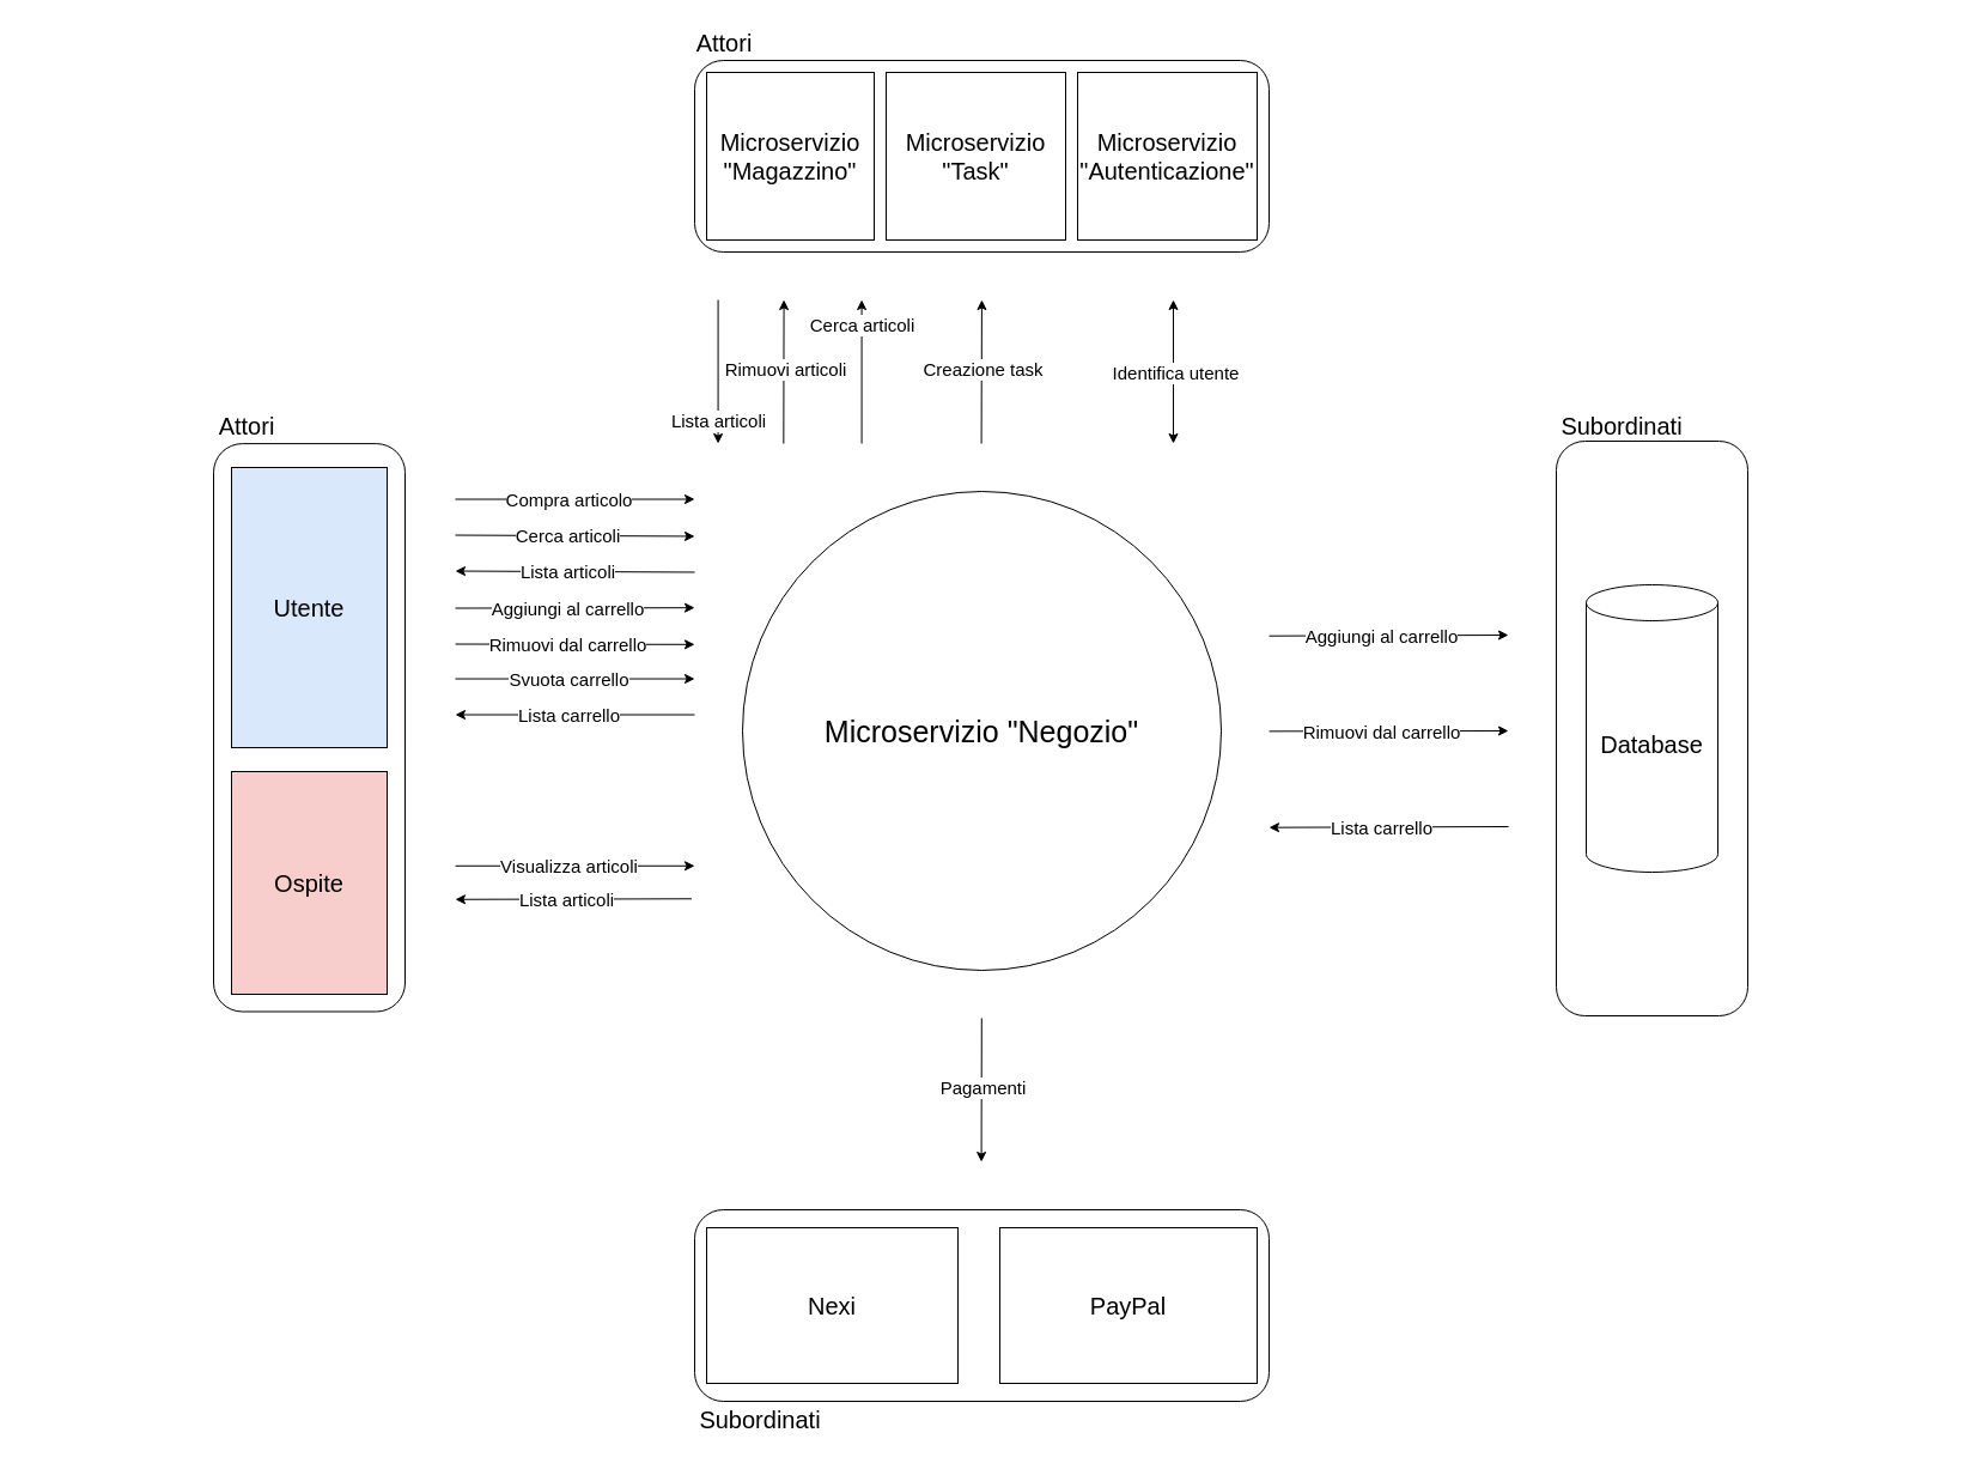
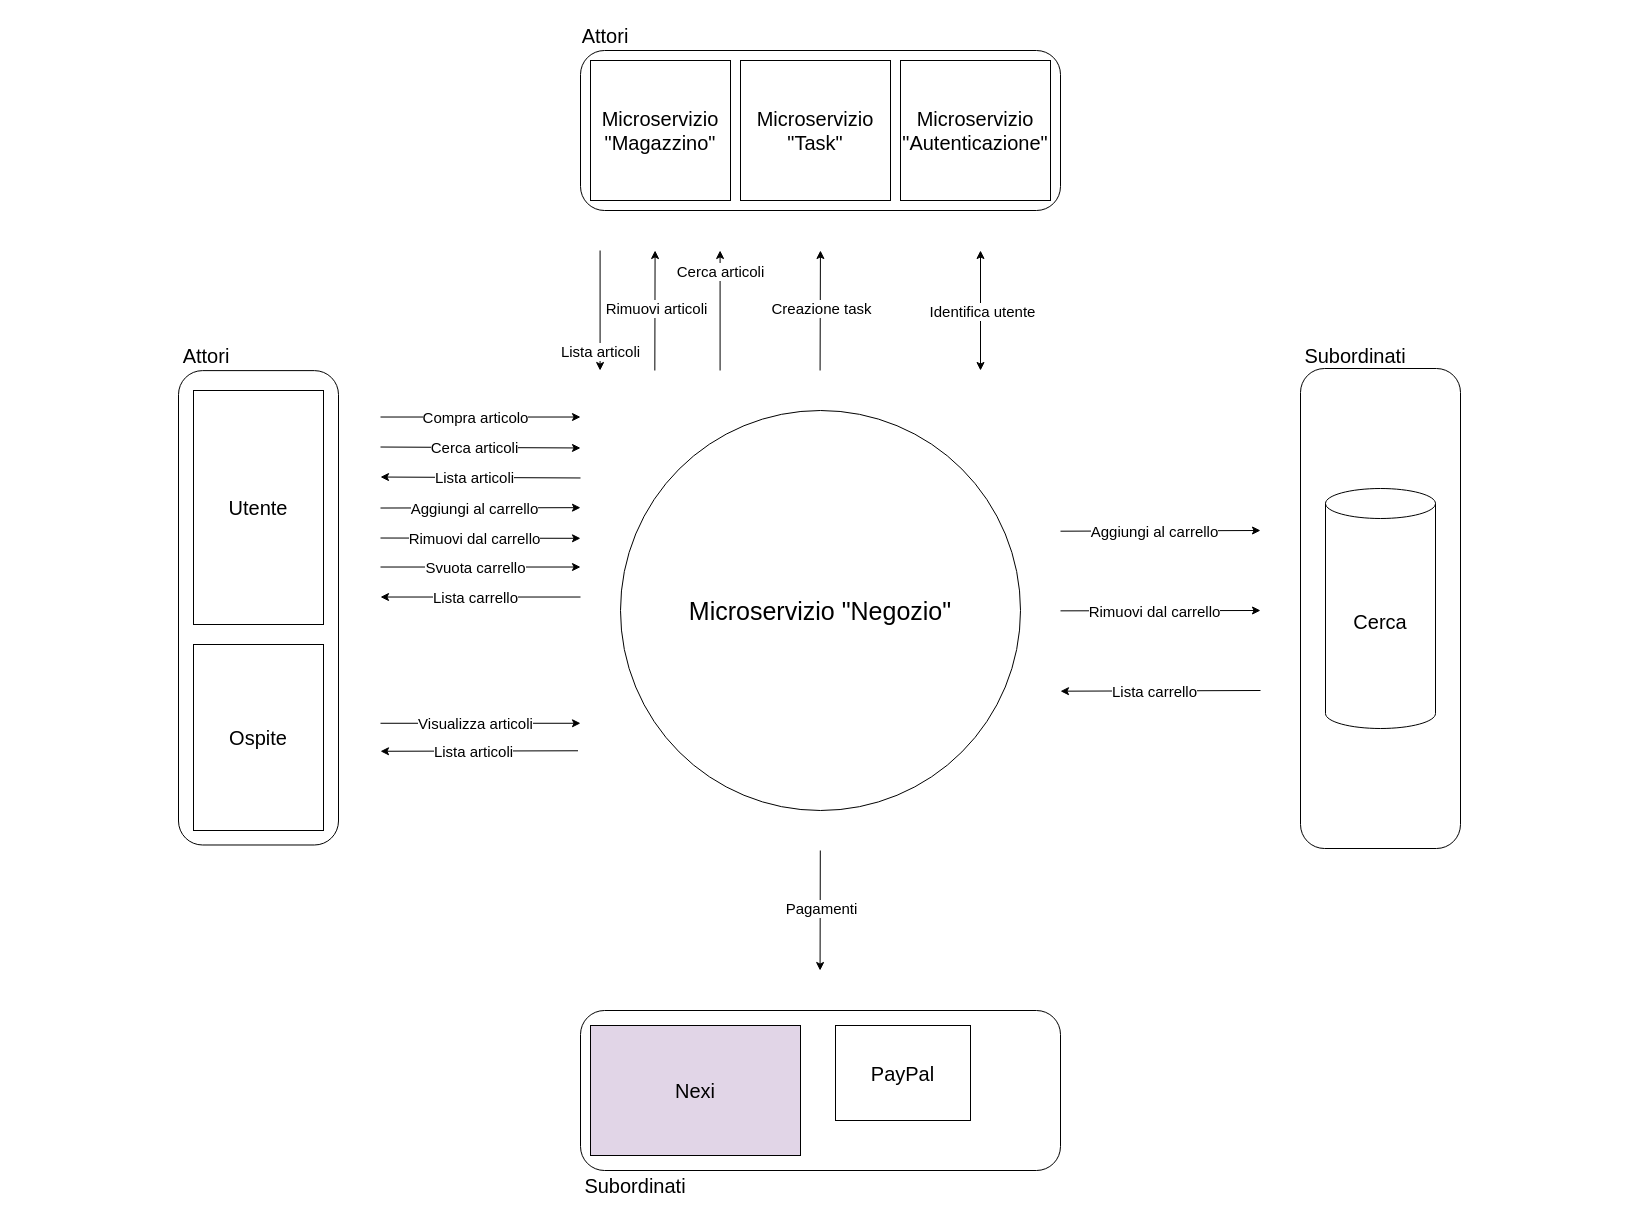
- <mxCell id="7" value="&lt;font style=&quot;font-size: 20px;&quot;&gt;Utente&lt;/font&gt;" style="rounded=0;whiteSpace=wrap;html=1;fillColor=#dae8fc;" parent="1" vertex="1"><mxGeometry x="193" y="390" width="130" height="234" as="geometry" /></mxCell>
+ <mxCell id="7" value="&lt;font style=&quot;font-size: 20px;&quot;&gt;Utente&lt;/font&gt;" style="rounded=0;whiteSpace=wrap;html=1;" parent="1" vertex="1"><mxGeometry x="193" y="390" width="130" height="234" as="geometry" /></mxCell>
- <mxCell id="27" value="&lt;font style=&quot;font-size: 20px;&quot;&gt;Database&lt;/font&gt;" style="shape=cylinder3;whiteSpace=wrap;html=1;boundedLbl=1;backgroundOutline=1;size=15;" parent="1" vertex="1"><mxGeometry x="1325" y="488" width="110" height="240" as="geometry" /></mxCell>
+ <mxCell id="27" value="&lt;font style=&quot;font-size: 20px;&quot;&gt;Cerca&lt;/font&gt;" style="shape=cylinder3;whiteSpace=wrap;html=1;boundedLbl=1;backgroundOutline=1;size=15;" parent="1" vertex="1"><mxGeometry x="1325" y="488" width="110" height="240" as="geometry" /></mxCell>
- <mxCell id="21" value="&lt;font style=&quot;font-size: 20px;&quot;&gt;Ospite&lt;br&gt;&lt;/font&gt;" style="rounded=0;whiteSpace=wrap;html=1;fillColor=#f8cecc;" parent="1" vertex="1"><mxGeometry x="193" y="644" width="130" height="186" as="geometry" /></mxCell>
+ <mxCell id="21" value="&lt;font style=&quot;font-size: 20px;&quot;&gt;Ospite&lt;br&gt;&lt;/font&gt;" style="rounded=0;whiteSpace=wrap;html=1;" parent="1" vertex="1"><mxGeometry x="193" y="644" width="130" height="186" as="geometry" /></mxCell>
- <mxCell id="16" value="&lt;font style=&quot;font-size: 20px;&quot;&gt;Nexi&lt;/font&gt;" style="rounded=0;whiteSpace=wrap;html=1;" parent="1" vertex="1"><mxGeometry x="590" y="1025" width="210" height="130" as="geometry" /></mxCell>
+ <mxCell id="16" value="&lt;font style=&quot;font-size: 20px;&quot;&gt;Nexi&lt;/font&gt;" style="rounded=0;whiteSpace=wrap;html=1;fillColor=#e1d5e7;" parent="1" vertex="1"><mxGeometry x="590" y="1025" width="210" height="130" as="geometry" /></mxCell>
- <mxCell id="34" value="&lt;font style=&quot;font-size: 20px;&quot;&gt;PayPal&lt;/font&gt;" style="rounded=0;whiteSpace=wrap;html=1;" parent="1" vertex="1"><mxGeometry x="835" y="1025" width="215" height="130" as="geometry" /></mxCell>
+ <mxCell id="34" value="&lt;font style=&quot;font-size: 20px;&quot;&gt;PayPal&lt;/font&gt;" style="rounded=0;whiteSpace=wrap;html=1;" parent="1" vertex="1"><mxGeometry x="835" y="1025" width="135" height="95" as="geometry" /></mxCell>
